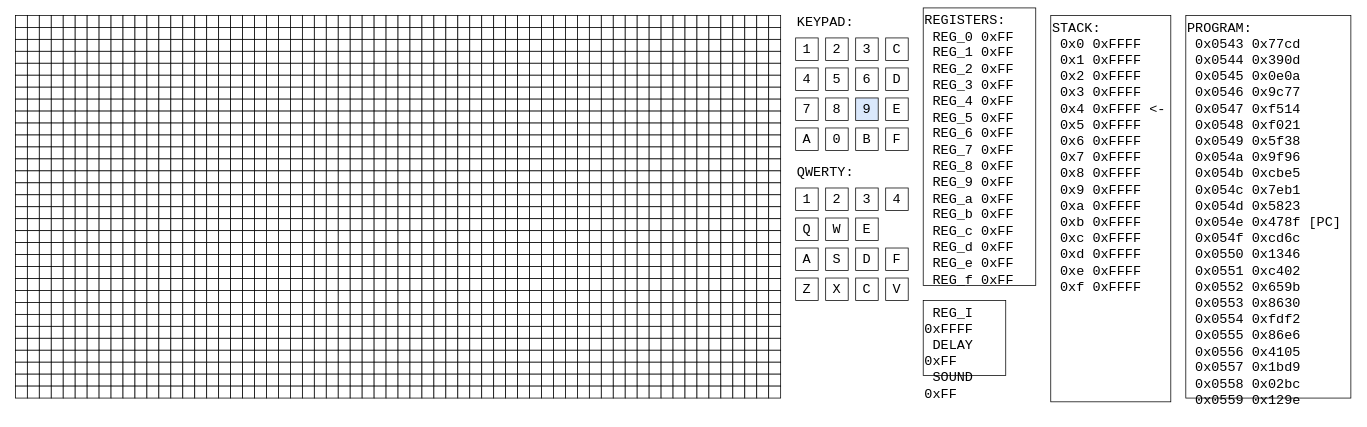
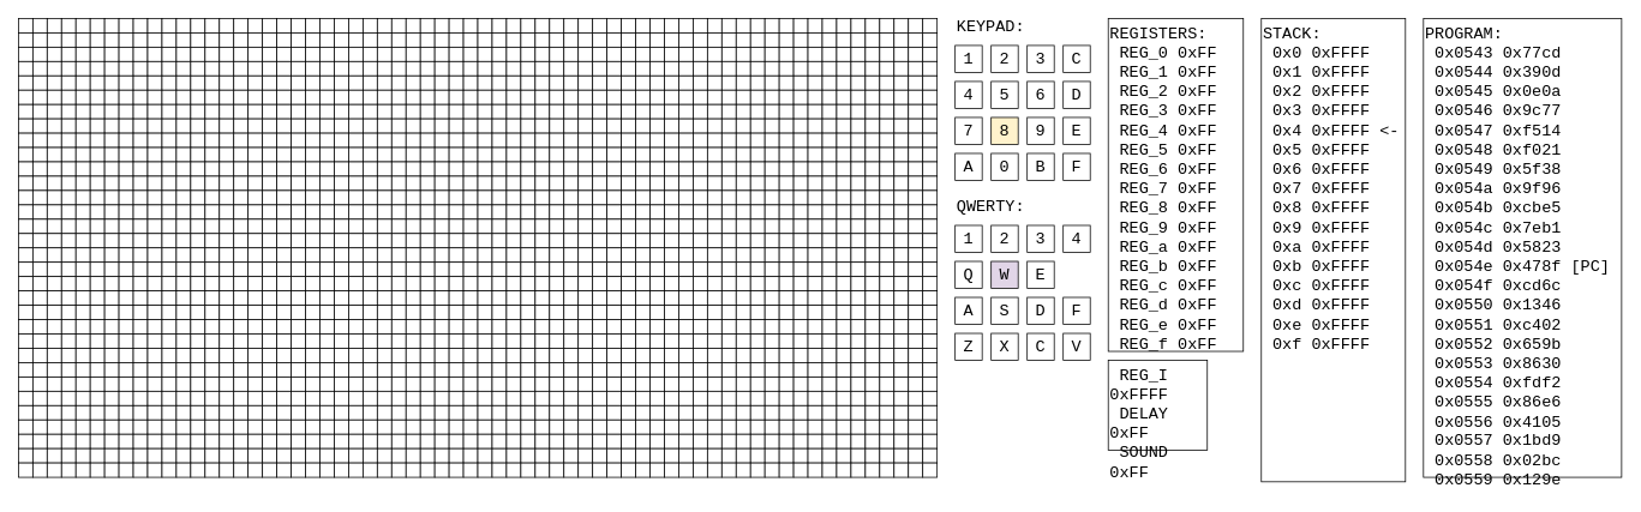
- <mxCell id="17" value="8" style="rounded=0;whiteSpace=wrap;html=1;fontFamily=Courier New;fontSize=18;" vertex="1" parent="7"><mxGeometry x="40" y="80" width="30" height="30" as="geometry" /></mxCell>
+ <mxCell id="17" value="8" style="rounded=0;whiteSpace=wrap;html=1;fontFamily=Courier New;fontSize=18;fillColor=#fff2cc;" vertex="1" parent="7"><mxGeometry x="40" y="80" width="30" height="30" as="geometry" /></mxCell>
- <mxCell id="18" value="9" style="rounded=0;whiteSpace=wrap;html=1;fontFamily=Courier New;fontSize=18;fillColor=#dae8fc;" vertex="1" parent="7"><mxGeometry x="80" y="80" width="30" height="30" as="geometry" /></mxCell>
+ <mxCell id="18" value="9" style="rounded=0;whiteSpace=wrap;html=1;fontFamily=Courier New;fontSize=18;" vertex="1" parent="7"><mxGeometry x="80" y="80" width="30" height="30" as="geometry" /></mxCell>
- <mxCell id="2" value="REGISTERS:&lt;br style=&quot;font-size: 18px&quot;&gt;&lt;div&gt;&amp;nbsp;REG_0 0xFF&lt;/div&gt;&lt;div&gt;&amp;nbsp;REG_1 0xFF&lt;/div&gt;&lt;div&gt;&amp;nbsp;REG_2 0xFF&lt;/div&gt;&lt;div&gt;&amp;nbsp;REG_3 0xFF&lt;/div&gt;&lt;div&gt;&amp;nbsp;REG_4 0xFF&lt;/div&gt;&lt;div&gt;&amp;nbsp;REG_5 0xFF&lt;/div&gt;&lt;div&gt;&amp;nbsp;REG_6 0xFF&lt;/div&gt;&lt;div&gt;&amp;nbsp;REG_7 0xFF&lt;/div&gt;&lt;div&gt;&amp;nbsp;REG_8 0xFF&lt;/div&gt;&lt;div&gt;&amp;nbsp;REG_9 0xFF&lt;/div&gt;&lt;div&gt;&amp;nbsp;REG_a 0xFF&lt;/div&gt;&lt;div&gt;&amp;nbsp;REG_b 0xFF&lt;/div&gt;&lt;div&gt;&amp;nbsp;REG_c 0xFF&lt;/div&gt;&lt;div&gt;&amp;nbsp;REG_d 0xFF&lt;/div&gt;&lt;div&gt;&amp;nbsp;REG_e 0xFF&lt;/div&gt;&lt;div&gt;&amp;nbsp;REG_f 0xFF&lt;/div&gt;&lt;div&gt;&lt;br&gt;&lt;/div&gt;" style="rounded=0;whiteSpace=wrap;html=1;align=left;verticalAlign=top;fontFamily=Courier New;fontSize=18;" vertex="1" parent="1"><mxGeometry x="1230" y="10" width="150" height="370" as="geometry" /></mxCell>
+ <mxCell id="2" value="REGISTERS:&lt;br style=&quot;font-size: 18px&quot;&gt;&lt;div&gt;&amp;nbsp;REG_0 0xFF&lt;/div&gt;&lt;div&gt;&amp;nbsp;REG_1 0xFF&lt;/div&gt;&lt;div&gt;&amp;nbsp;REG_2 0xFF&lt;/div&gt;&lt;div&gt;&amp;nbsp;REG_3 0xFF&lt;/div&gt;&lt;div&gt;&amp;nbsp;REG_4 0xFF&lt;/div&gt;&lt;div&gt;&amp;nbsp;REG_5 0xFF&lt;/div&gt;&lt;div&gt;&amp;nbsp;REG_6 0xFF&lt;/div&gt;&lt;div&gt;&amp;nbsp;REG_7 0xFF&lt;/div&gt;&lt;div&gt;&amp;nbsp;REG_8 0xFF&lt;/div&gt;&lt;div&gt;&amp;nbsp;REG_9 0xFF&lt;/div&gt;&lt;div&gt;&amp;nbsp;REG_a 0xFF&lt;/div&gt;&lt;div&gt;&amp;nbsp;REG_b 0xFF&lt;/div&gt;&lt;div&gt;&amp;nbsp;REG_c 0xFF&lt;/div&gt;&lt;div&gt;&amp;nbsp;REG_d 0xFF&lt;/div&gt;&lt;div&gt;&amp;nbsp;REG_e 0xFF&lt;/div&gt;&lt;div&gt;&amp;nbsp;REG_f 0xFF&lt;/div&gt;&lt;div&gt;&lt;br&gt;&lt;/div&gt;" style="rounded=0;whiteSpace=wrap;html=1;align=left;verticalAlign=top;fontFamily=Courier New;fontSize=18;" vertex="1" parent="1"><mxGeometry x="1230" y="20" width="150" height="370" as="geometry" /></mxCell>
- <mxCell id="29" value="W" style="rounded=0;whiteSpace=wrap;html=1;fontFamily=Courier New;fontSize=18;" vertex="1" parent="6"><mxGeometry x="40" y="270" width="30" height="30" as="geometry" /></mxCell>
+ <mxCell id="29" value="W" style="rounded=0;whiteSpace=wrap;html=1;fontFamily=Courier New;fontSize=18;fillColor=#e1d5e7;" vertex="1" parent="6"><mxGeometry x="40" y="270" width="30" height="30" as="geometry" /></mxCell>
